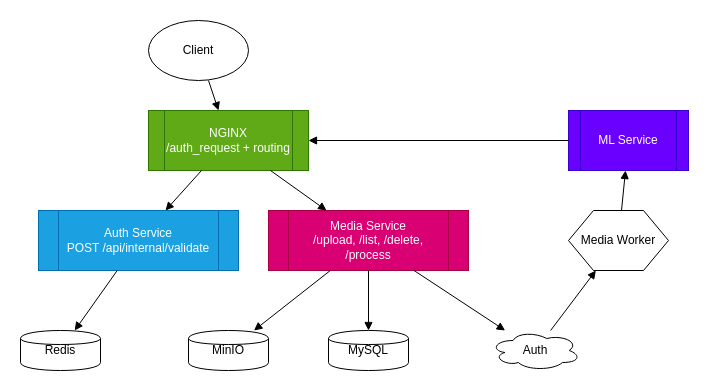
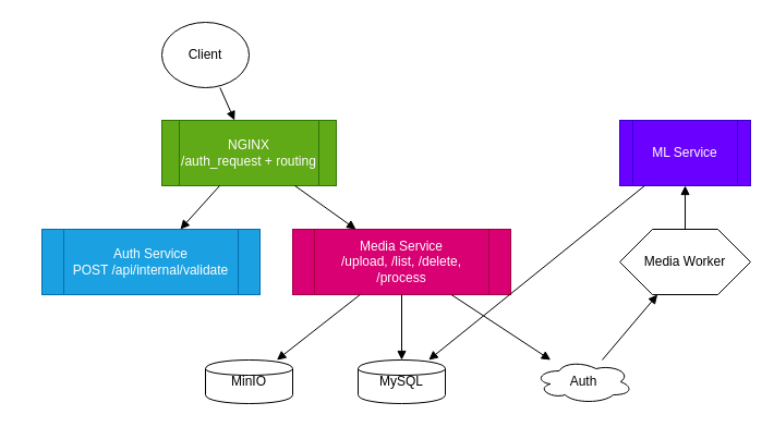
- <mxCell id="2" value="Client" style="shape=ellipse;whiteSpace=wrap;html=1;" parent="1" vertex="1"><mxGeometry x="148" y="20" width="100" height="60" as="geometry" /></mxCell>
+ <mxCell id="2" value="Client" style="shape=ellipse;whiteSpace=wrap;html=1;" parent="1" vertex="1"><mxGeometry x="148" y="20" width="80" height="60" as="geometry" /></mxCell>
- <mxCell id="21" style="endArrow=block;" parent="1" source="11" target="3" edge="1"><mxGeometry relative="1" as="geometry" /></mxCell>
+ <mxCell id="21" style="endArrow=block;" parent="1" source="11" target="8" edge="1"><mxGeometry relative="1" as="geometry" /></mxCell>
- <mxCell id="10" value="Media Worker" style="shape=hexagon;whiteSpace=wrap;html=1;" parent="1" vertex="1"><mxGeometry x="568" y="210" width="100" height="60" as="geometry" /></mxCell>
+ <mxCell id="10" value="Media Worker" style="shape=hexagon;whiteSpace=wrap;html=1;" parent="1" vertex="1"><mxGeometry x="568" y="210" width="120" height="60" as="geometry" /></mxCell>
- <mxCell id="15" style="endArrow=block;" parent="1" source="4" target="6" edge="1"><mxGeometry relative="1" as="geometry" /></mxCell>
- <mxCell id="6" value="Redis" style="shape=cylinder;whiteSpace=wrap;html=1;" parent="1" vertex="1"><mxGeometry x="20" y="330" width="80" height="40" as="geometry" /></mxCell>
